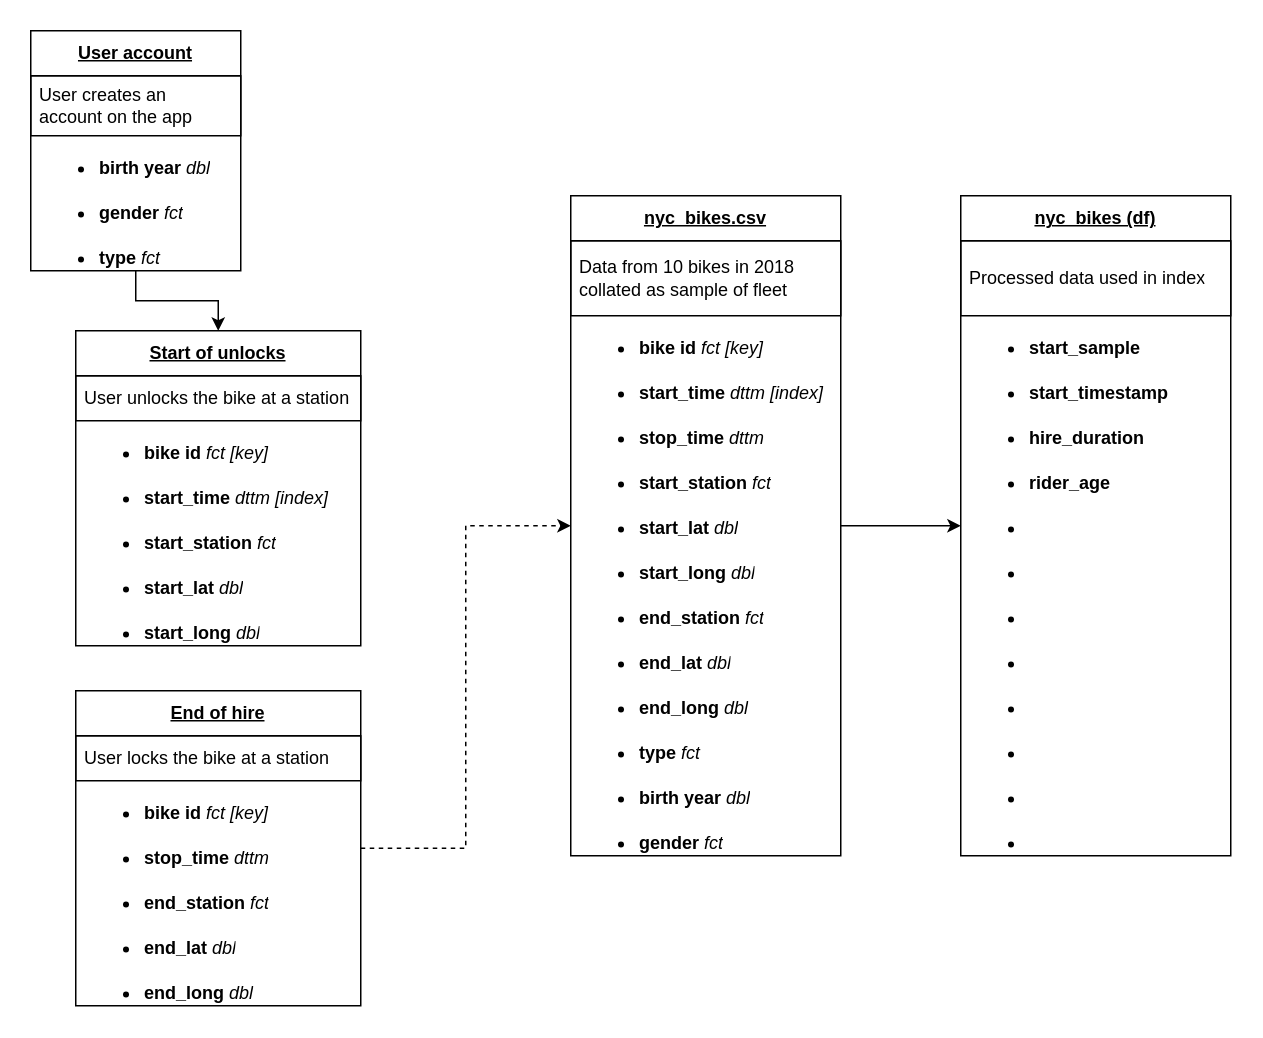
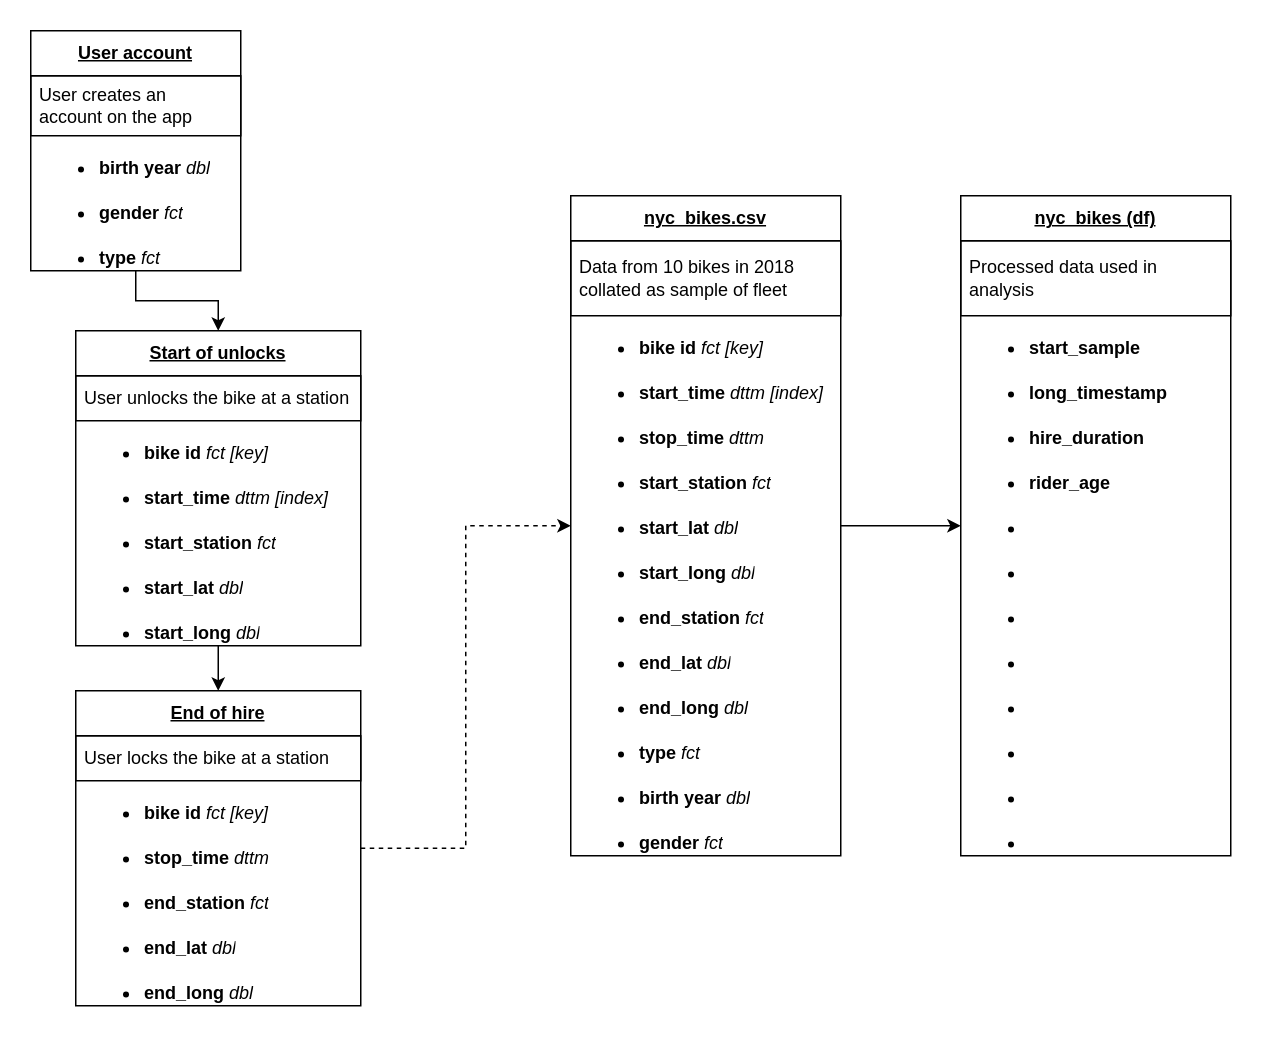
- <mxCell id="40" value="Processed data used in index" style="text;strokeColor=default;fillColor=none;align=left;verticalAlign=middle;spacingLeft=4;spacingRight=4;overflow=hidden;points=[[0,0.5],[1,0.5]];portConstraint=eastwest;rotatable=0;whiteSpace=wrap;html=1;" vertex="1" parent="39"><mxGeometry y="30" width="180" height="50" as="geometry" /></mxCell>
+ <mxCell id="40" value="Processed data used in analysis" style="text;strokeColor=default;fillColor=none;align=left;verticalAlign=middle;spacingLeft=4;spacingRight=4;overflow=hidden;points=[[0,0.5],[1,0.5]];portConstraint=eastwest;rotatable=0;whiteSpace=wrap;html=1;" vertex="1" parent="39"><mxGeometry y="30" width="180" height="50" as="geometry" /></mxCell>
- <mxCell id="42" value="&lt;ul&gt;&lt;li&gt;&lt;b&gt;start_timestamp&lt;/b&gt;&lt;/li&gt;&lt;/ul&gt;" style="text;strokeColor=none;fillColor=none;align=left;verticalAlign=middle;spacingLeft=4;spacingRight=4;overflow=hidden;points=[[0,0.5],[1,0.5]];portConstraint=eastwest;rotatable=0;whiteSpace=wrap;html=1;" vertex="1" parent="39"><mxGeometry y="110" width="180" height="30" as="geometry" /></mxCell>
+ <mxCell id="42" value="&lt;ul&gt;&lt;li&gt;&lt;b&gt;long_timestamp&lt;/b&gt;&lt;/li&gt;&lt;/ul&gt;" style="text;strokeColor=none;fillColor=none;align=left;verticalAlign=middle;spacingLeft=4;spacingRight=4;overflow=hidden;points=[[0,0.5],[1,0.5]];portConstraint=eastwest;rotatable=0;whiteSpace=wrap;html=1;" vertex="1" parent="39"><mxGeometry y="110" width="180" height="30" as="geometry" /></mxCell>
+ <mxCell id="8" value="" style="edgeStyle=orthogonalEdgeStyle;rounded=0;orthogonalLoop=1;jettySize=auto;html=1;" edge="1" parent="1" source="9" target="17"><mxGeometry relative="1" as="geometry" /></mxCell>
